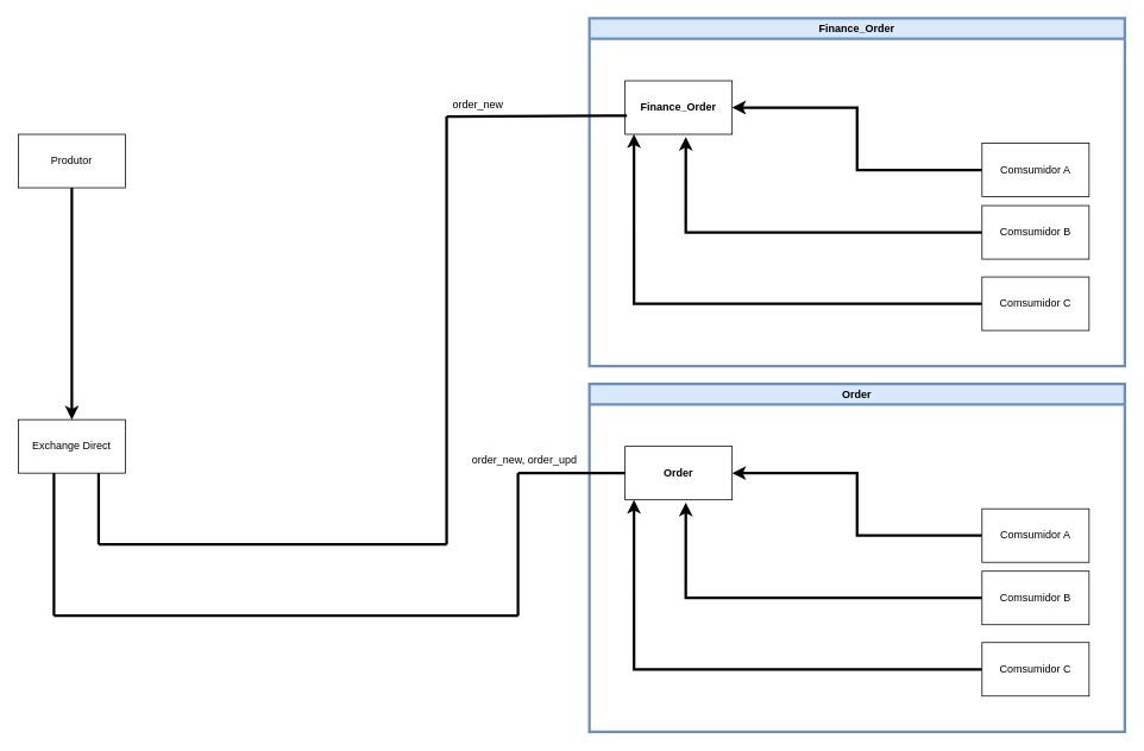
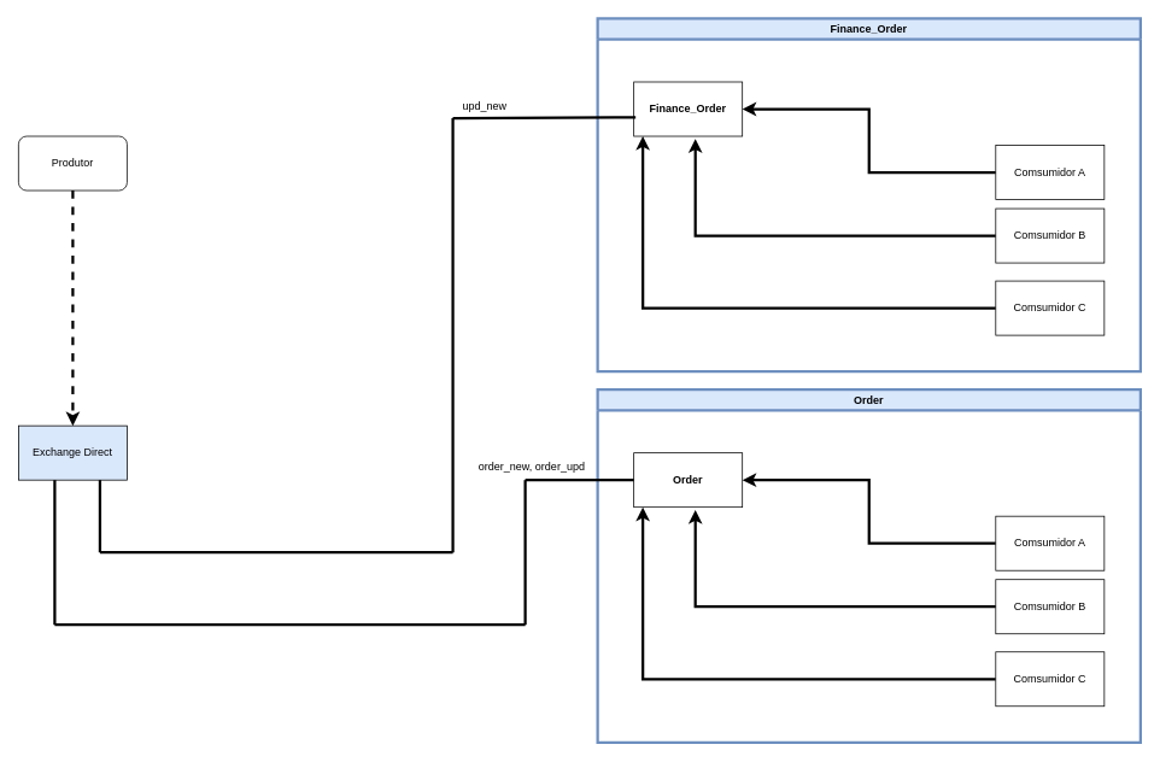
- <mxCell id="29" value="order_new" style="text;html=1;align=center;verticalAlign=middle;resizable=0;points=[];autosize=1;strokeColor=none;fillColor=none;" vertex="1" parent="1"><mxGeometry x="500" y="107" width="70" height="20" as="geometry" /></mxCell>
+ <mxCell id="29" value="upd_new" style="text;html=1;align=center;verticalAlign=middle;resizable=0;points=[];autosize=1;strokeColor=none;fillColor=none;" vertex="1" parent="1"><mxGeometry x="500" y="107" width="70" height="20" as="geometry" /></mxCell>
- <mxCell id="3" value="Produtor" style="rounded=0;whiteSpace=wrap;html=1;" parent="1" vertex="1"><mxGeometry x="20" y="150" width="120" height="60" as="geometry" /></mxCell>
+ <mxCell id="3" value="Produtor" style="whiteSpace=wrap;html=1;rounded=1;" parent="1" vertex="1"><mxGeometry x="20" y="150" width="120" height="60" as="geometry" /></mxCell>
- <mxCell id="2" style="edgeStyle=orthogonalEdgeStyle;rounded=0;orthogonalLoop=1;jettySize=auto;html=1;entryX=0.5;entryY=0;entryDx=0;entryDy=0;strokeWidth=3;" parent="1" source="3" target="11" edge="1"><mxGeometry relative="1" as="geometry" /></mxCell>
+ <mxCell id="2" style="edgeStyle=orthogonalEdgeStyle;rounded=0;orthogonalLoop=1;jettySize=auto;html=1;entryX=0.5;entryY=0;entryDx=0;entryDy=0;strokeWidth=3;dashed=1;" parent="1" source="3" target="11" edge="1"><mxGeometry relative="1" as="geometry" /></mxCell>
- <mxCell id="11" value="Exchange Direct" style="rounded=0;whiteSpace=wrap;html=1;" parent="1" vertex="1"><mxGeometry x="20" y="470" width="120" height="60" as="geometry" /></mxCell>
+ <mxCell id="11" value="Exchange Direct" style="rounded=0;whiteSpace=wrap;html=1;fillColor=#dae8fc;" parent="1" vertex="1"><mxGeometry x="20" y="470" width="120" height="60" as="geometry" /></mxCell>
